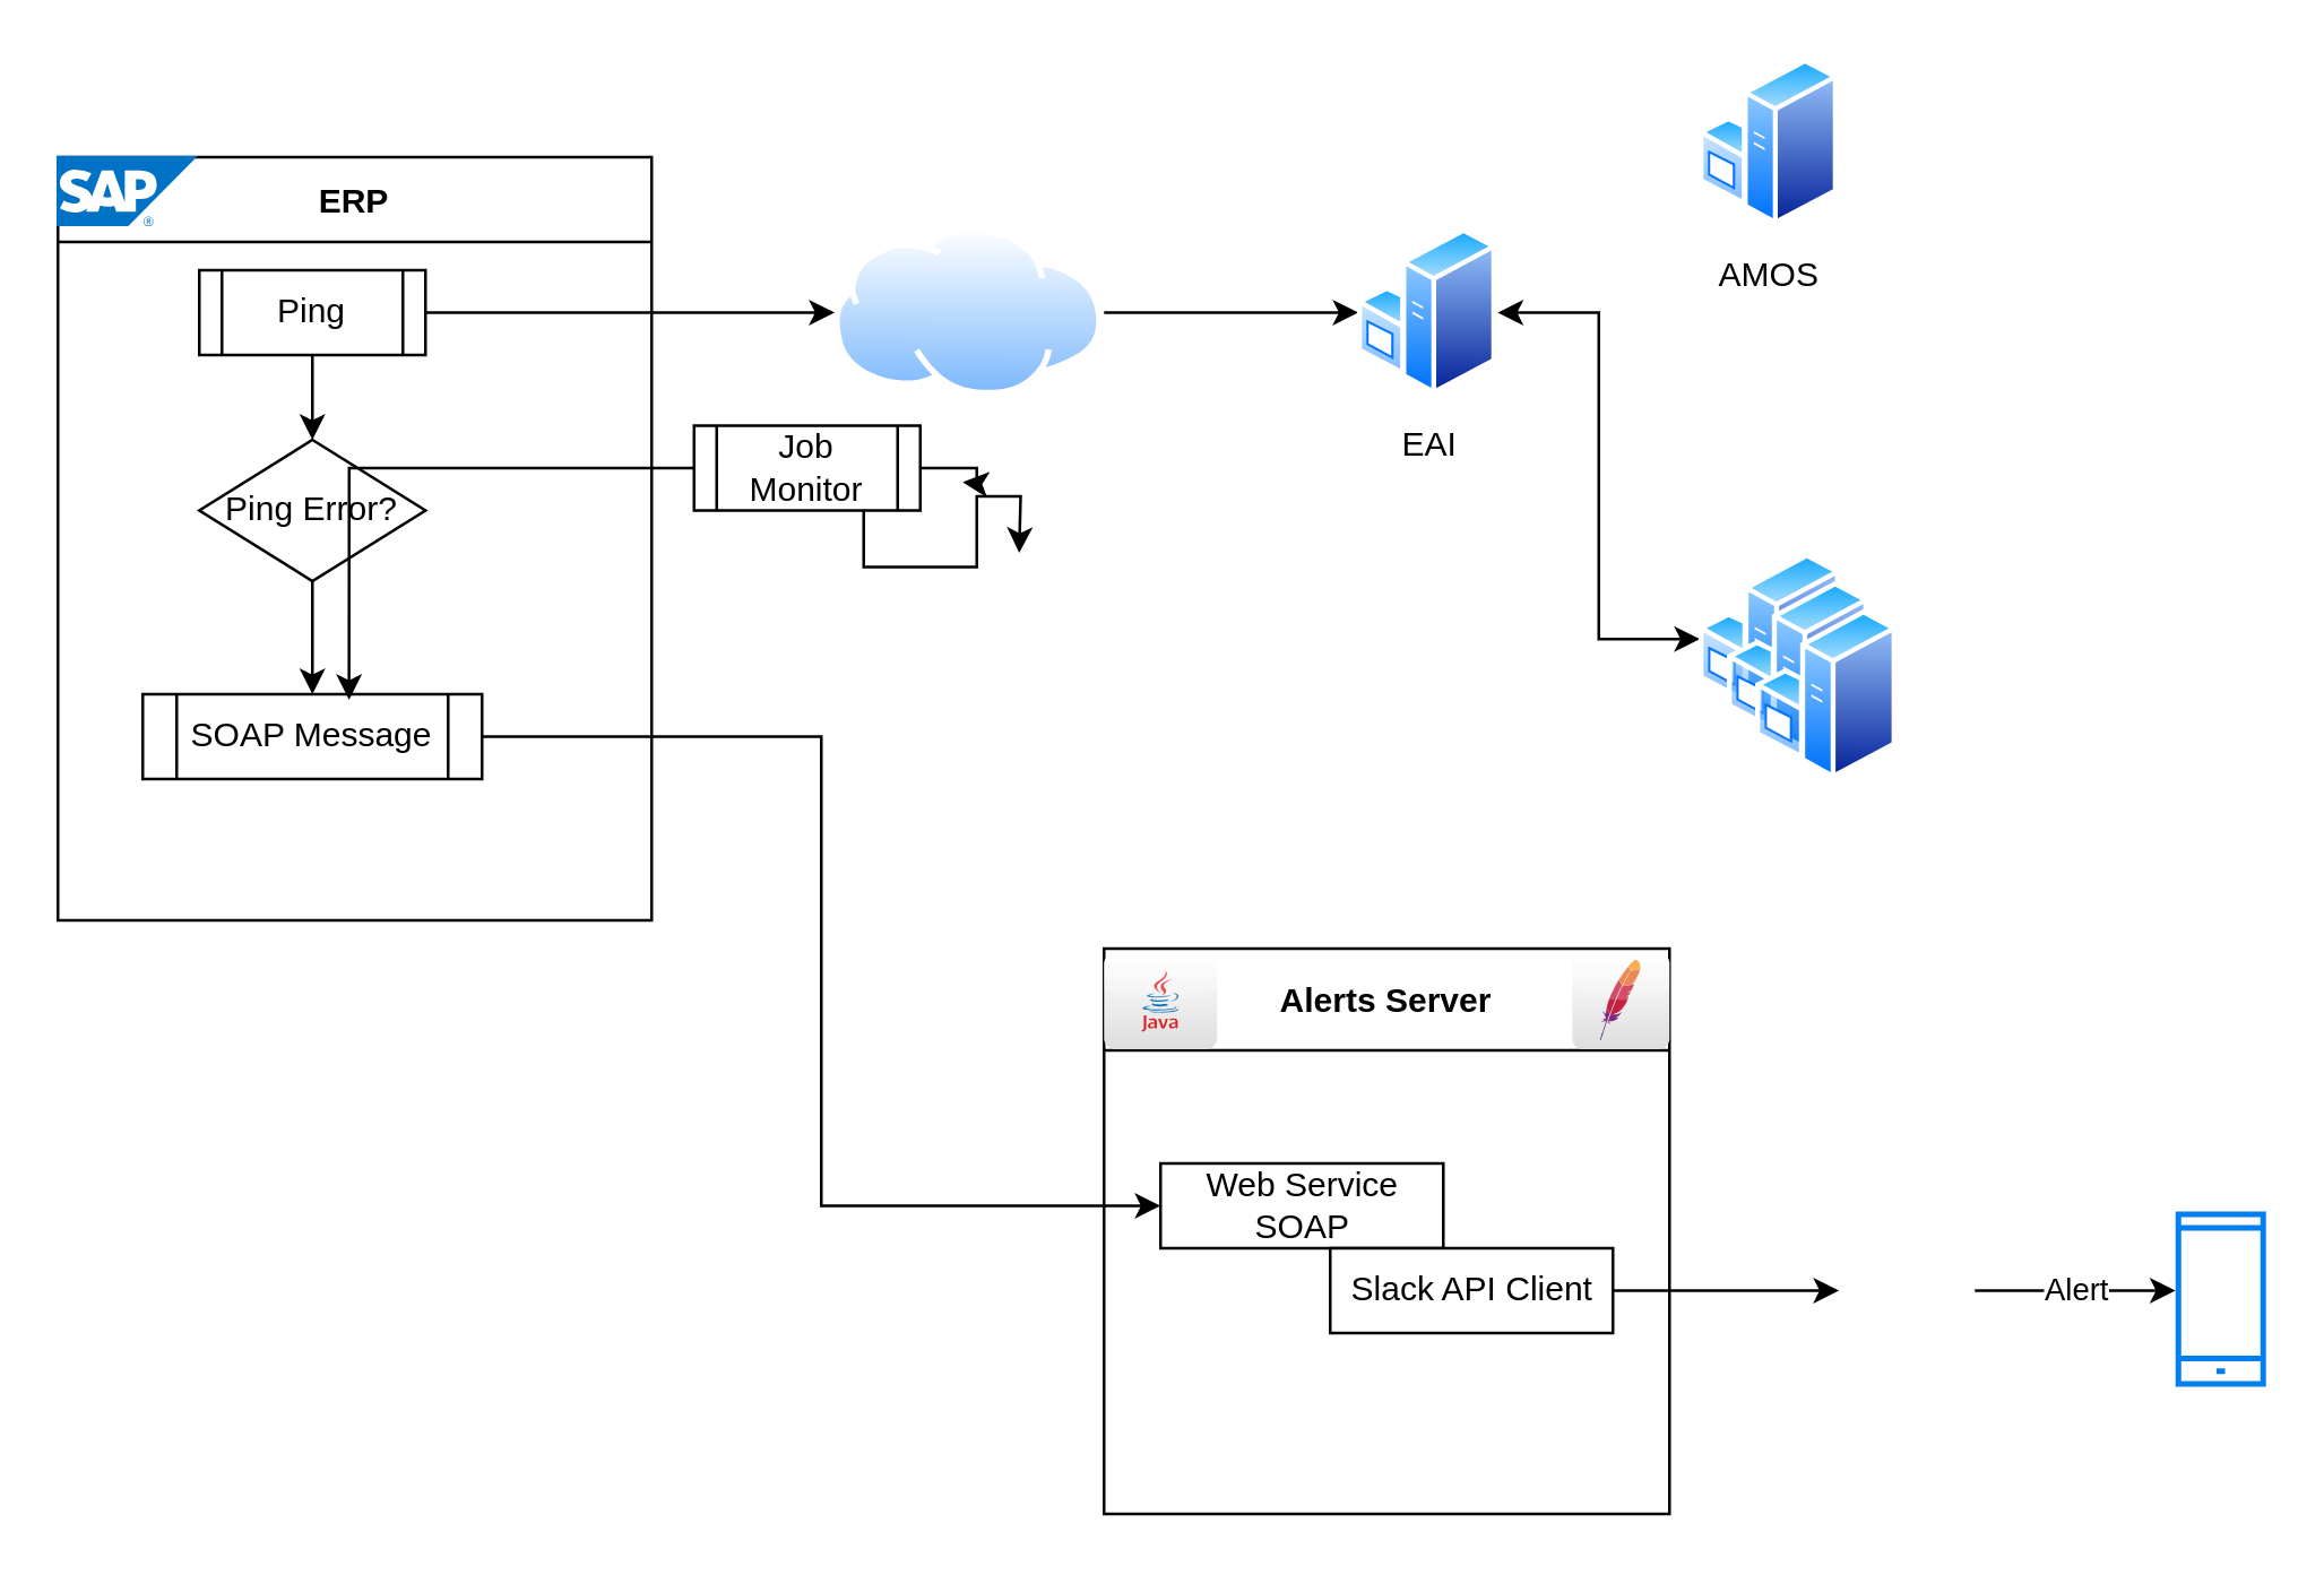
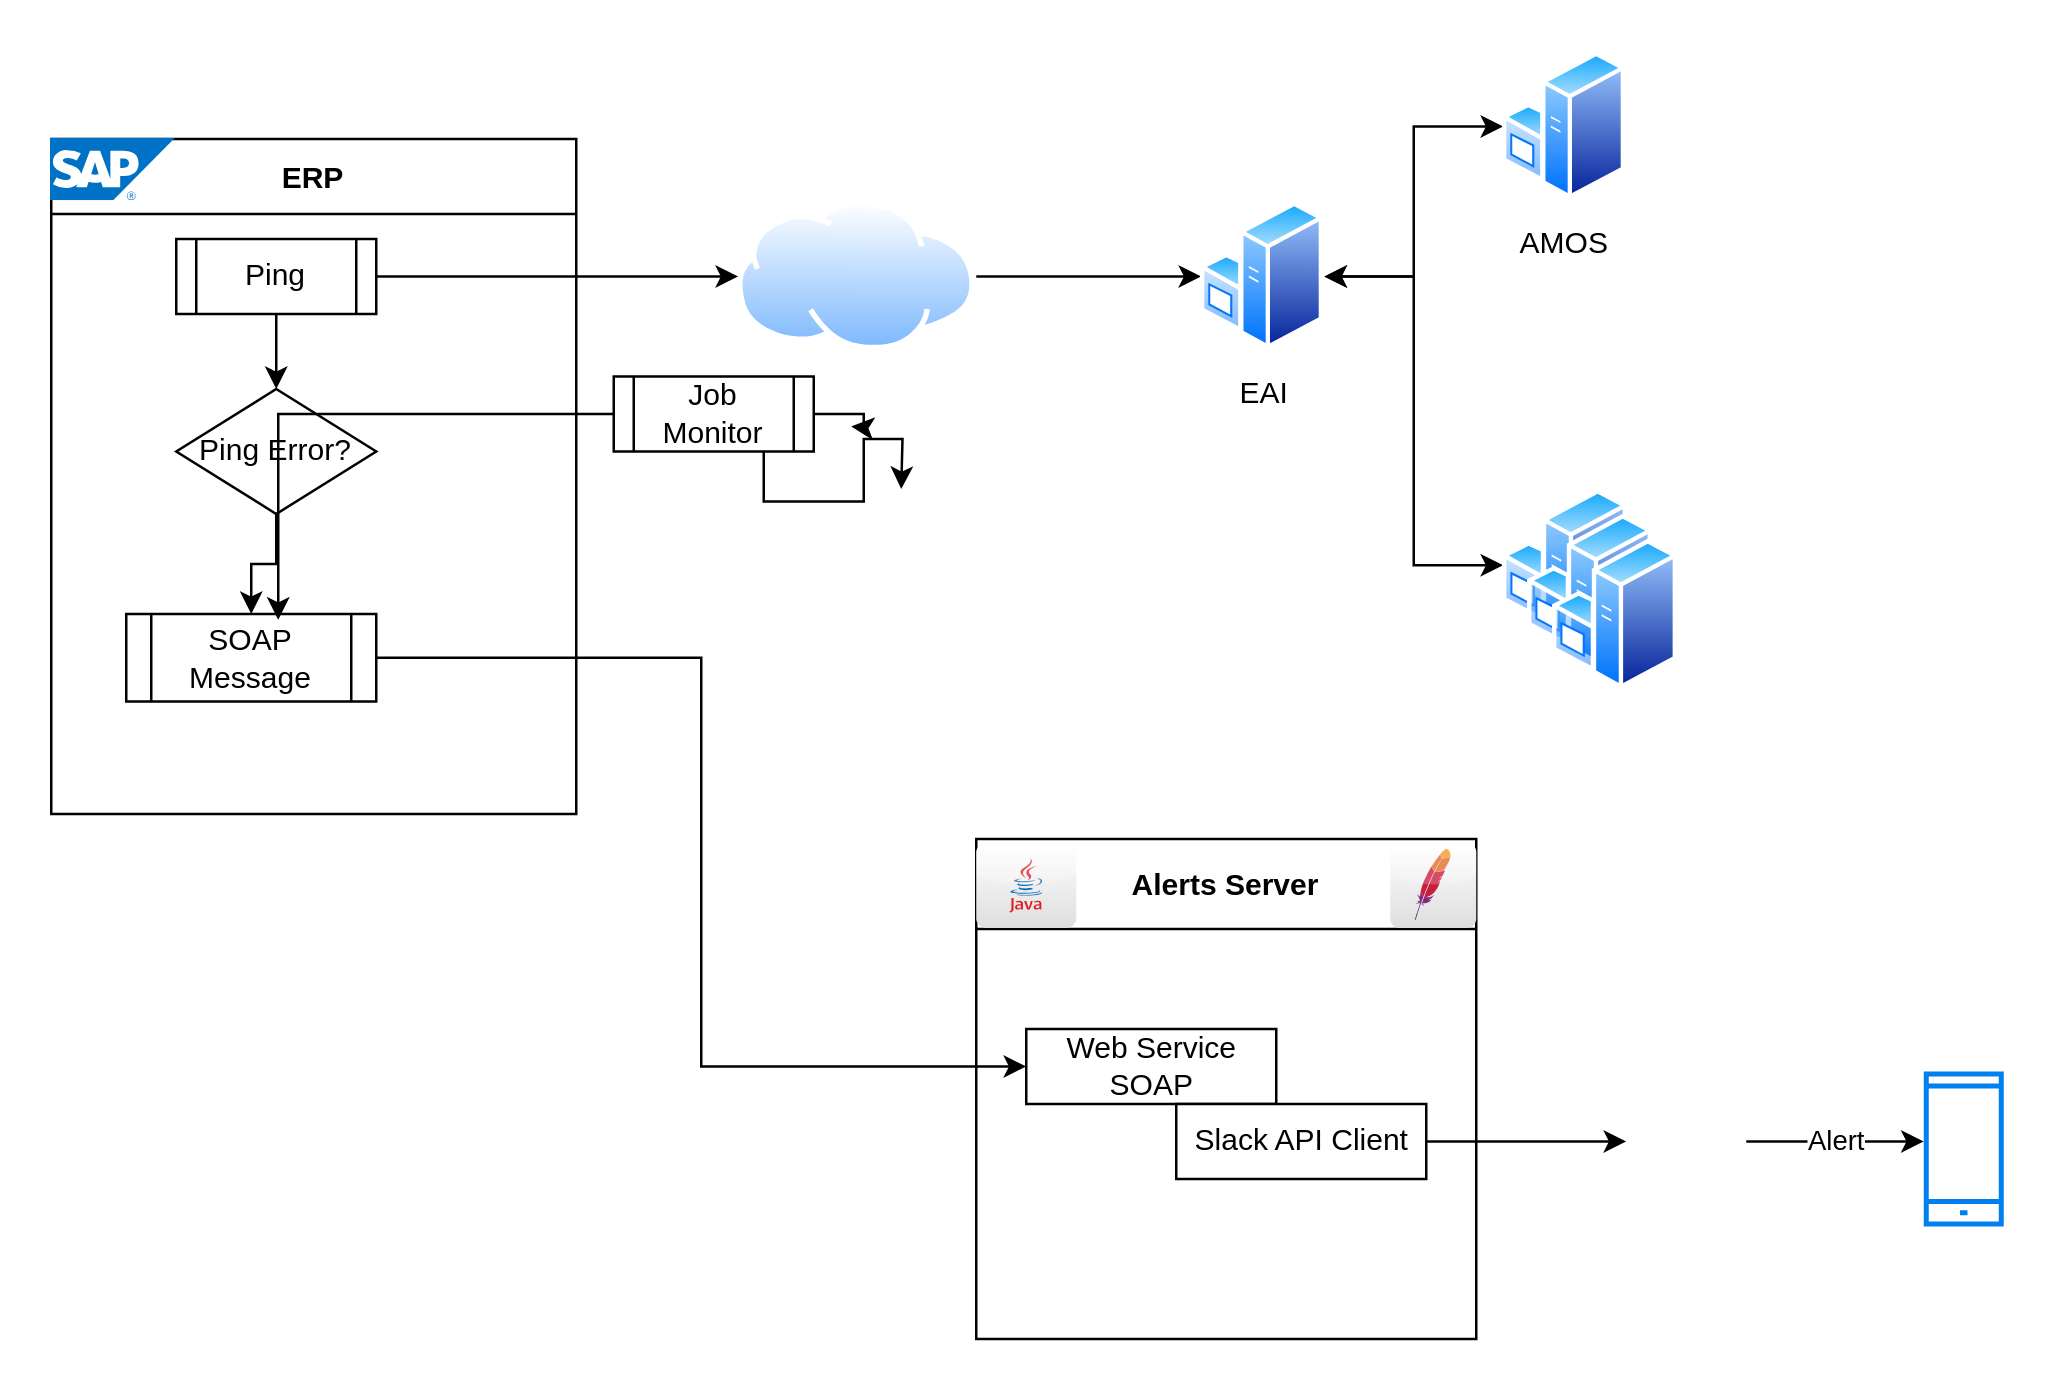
+ <mxCell id="4" style="edgeStyle=orthogonalEdgeStyle;rounded=0;orthogonalLoop=1;jettySize=auto;html=1;entryX=0;entryY=0.5;entryDx=0;entryDy=0;fontSize=12;startArrow=classic;startFill=1;" edge="1" parent="1" source="6" target="25"><mxGeometry relative="1" as="geometry" /></mxCell>
- <mxCell id="13" value="SOAP Message" style="shape=process;whiteSpace=wrap;html=1;backgroundOutline=1;" vertex="1" parent="12"><mxGeometry x="30" y="190" width="120" height="30" as="geometry" /></mxCell>
+ <mxCell id="13" value="SOAP Message" style="shape=process;whiteSpace=wrap;html=1;backgroundOutline=1;" vertex="1" parent="12"><mxGeometry x="30" y="190" width="100" height="35" as="geometry" /></mxCell>
